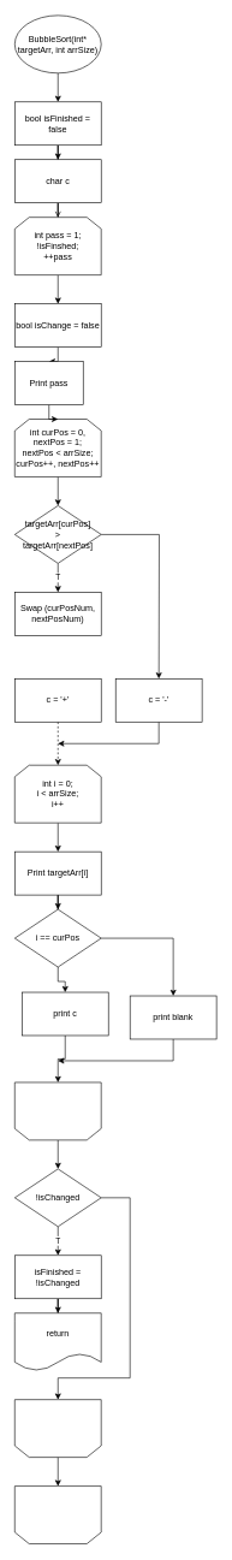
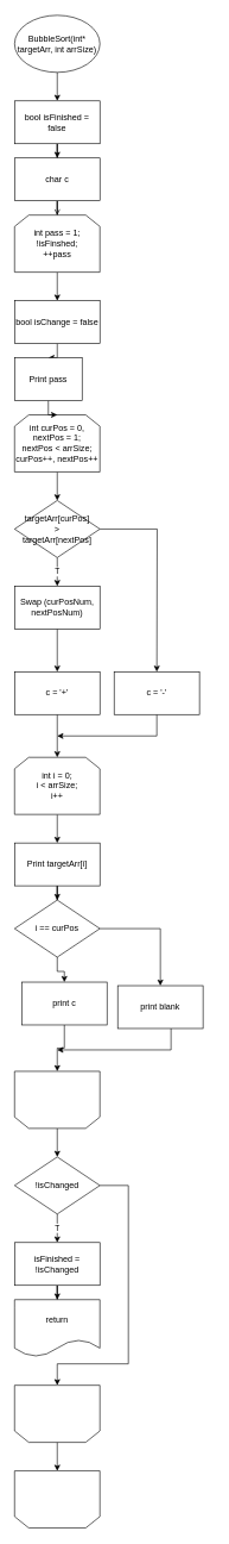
+ <mxCell id="7" value="" style="edgeStyle=orthogonalEdgeStyle;rounded=0;orthogonalLoop=1;jettySize=auto;html=1;" edge="1" parent="1" source="8" target="13"><mxGeometry relative="1" as="geometry" /></mxCell>
- <mxCell id="12" value="" style="edgeStyle=orthogonalEdgeStyle;rounded=0;orthogonalLoop=1;jettySize=auto;html=1;dashed=1;" edge="1" parent="1" source="13" target="29"><mxGeometry relative="1" as="geometry" /></mxCell>
+ <mxCell id="12" value="" style="edgeStyle=orthogonalEdgeStyle;rounded=0;orthogonalLoop=1;jettySize=auto;html=1;" edge="1" parent="1" source="13" target="29"><mxGeometry relative="1" as="geometry" /></mxCell>
- <mxCell id="38" value="print blank" style="rounded=0;whiteSpace=wrap;html=1;" vertex="1" parent="1"><mxGeometry x="180" y="1380" width="120" height="60" as="geometry" /></mxCell>
+ <mxCell id="38" value="print blank" style="rounded=0;whiteSpace=wrap;html=1;" vertex="1" parent="1"><mxGeometry x="165" y="1380" width="120" height="60" as="geometry" /></mxCell>
